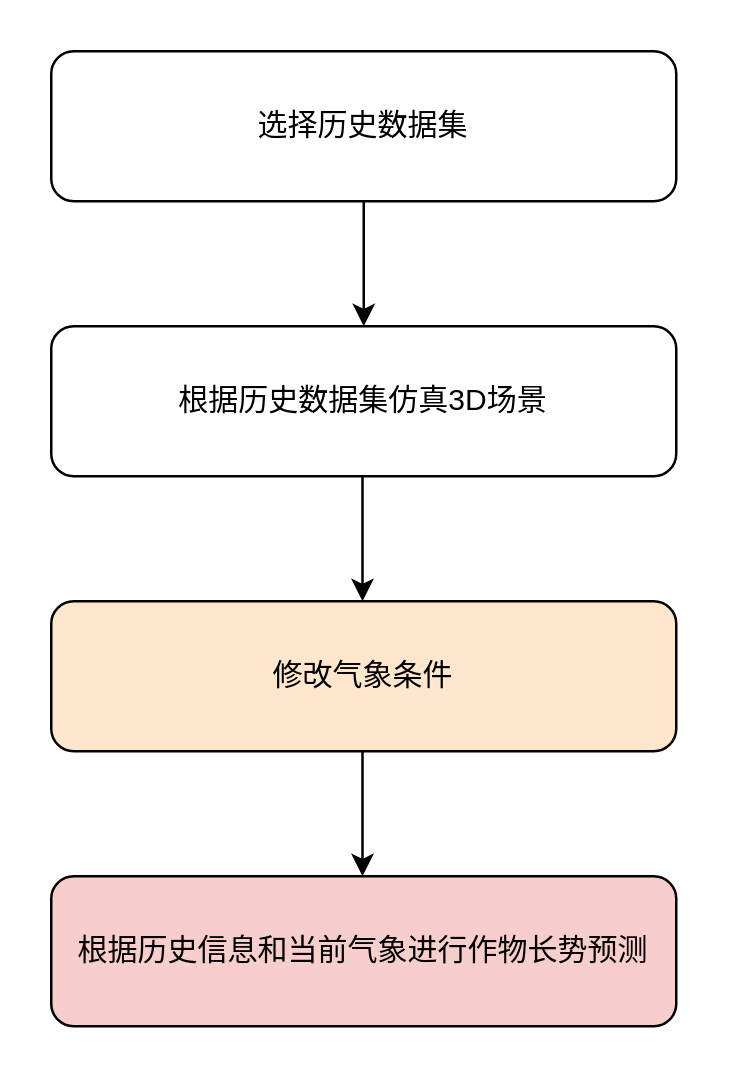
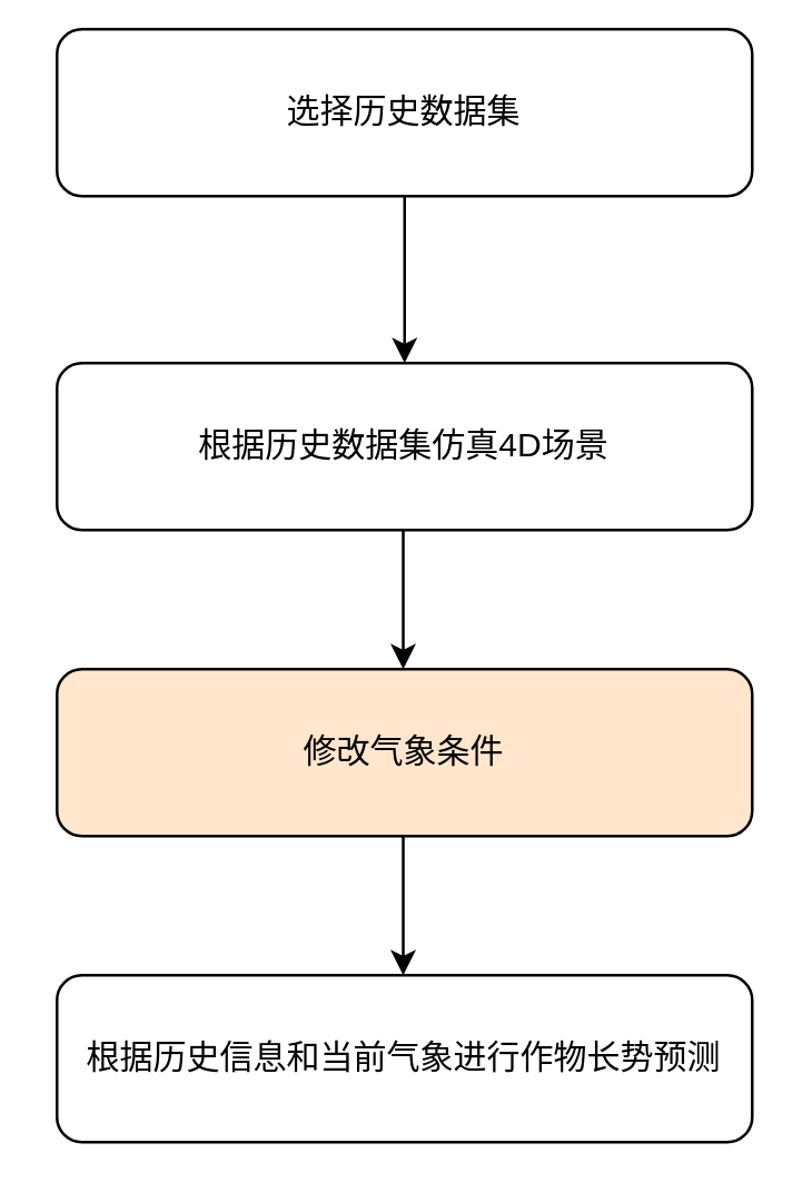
- <mxCell id="3" value="选择历史数据集" style="rounded=1;whiteSpace=wrap;html=1;" vertex="1" parent="1"><mxGeometry x="20" y="20" width="250" height="60" as="geometry" /></mxCell>
+ <mxCell id="3" value="选择历史数据集" style="rounded=1;whiteSpace=wrap;html=1;" vertex="1" parent="1"><mxGeometry x="20" y="10" width="250" height="60" as="geometry" /></mxCell>
- <mxCell id="4" value="根据历史数据集仿真3D场景" style="rounded=1;whiteSpace=wrap;html=1;" vertex="1" parent="1"><mxGeometry x="20" y="130" width="250" height="60" as="geometry" /></mxCell>
+ <mxCell id="4" value="根据历史数据集仿真4D场景" style="rounded=1;whiteSpace=wrap;html=1;" vertex="1" parent="1"><mxGeometry x="20" y="130" width="250" height="60" as="geometry" /></mxCell>
- <mxCell id="8" value="根据历史信息和当前气象进行作物长势预测" style="rounded=1;whiteSpace=wrap;html=1;fillColor=#f8cecc;" vertex="1" parent="1"><mxGeometry x="20" y="350" width="250" height="60" as="geometry" /></mxCell>
+ <mxCell id="8" value="根据历史信息和当前气象进行作物长势预测" style="rounded=1;whiteSpace=wrap;html=1;" vertex="1" parent="1"><mxGeometry x="20" y="350" width="250" height="60" as="geometry" /></mxCell>
